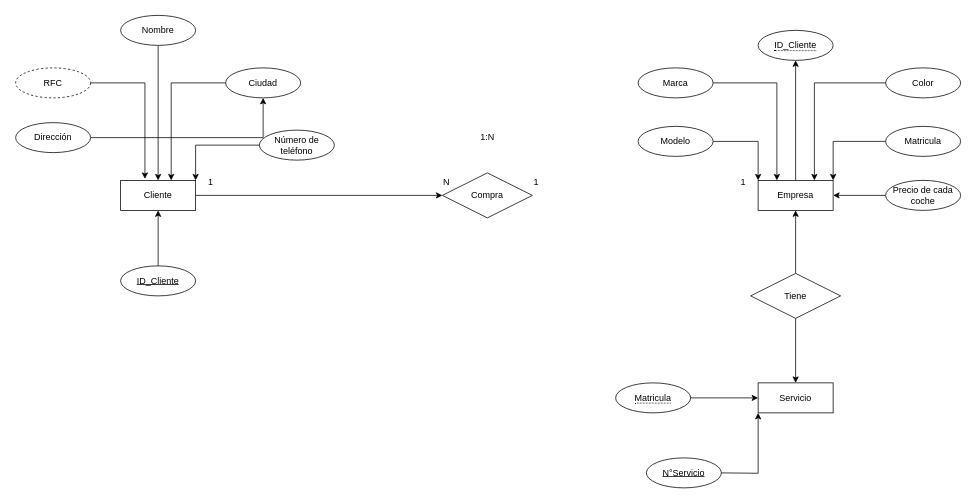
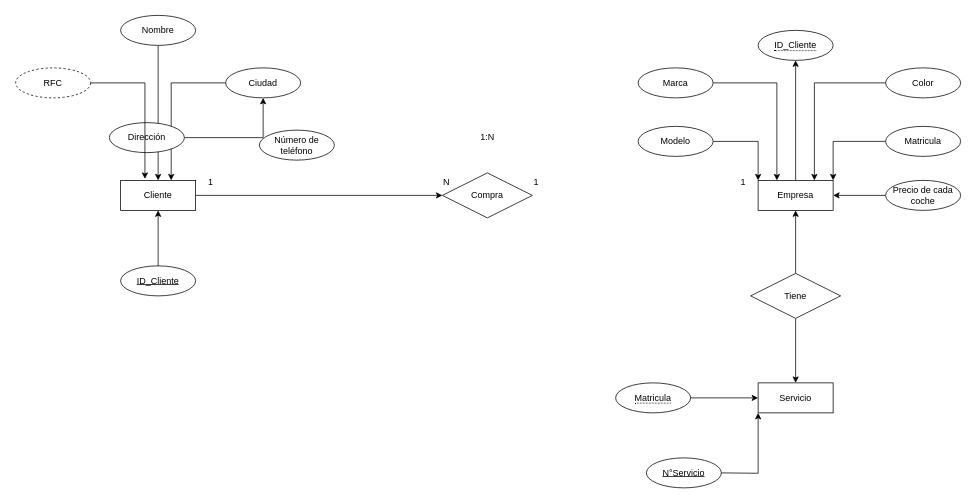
- <mxCell id="38" value="Dirección" style="ellipse;whiteSpace=wrap;html=1;align=center;" vertex="1" parent="1"><mxGeometry x="20" y="163" width="100" height="40" as="geometry" /></mxCell>
+ <mxCell id="38" value="Dirección" style="ellipse;whiteSpace=wrap;html=1;align=center;" vertex="1" parent="1"><mxGeometry x="145" y="163" width="100" height="40" as="geometry" /></mxCell>
- <mxCell id="41" style="edgeStyle=orthogonalEdgeStyle;rounded=0;orthogonalLoop=1;jettySize=auto;html=1;entryX=1;entryY=0;entryDx=0;entryDy=0;" edge="1" parent="1" source="42" target="5"><mxGeometry relative="1" as="geometry" /></mxCell>
